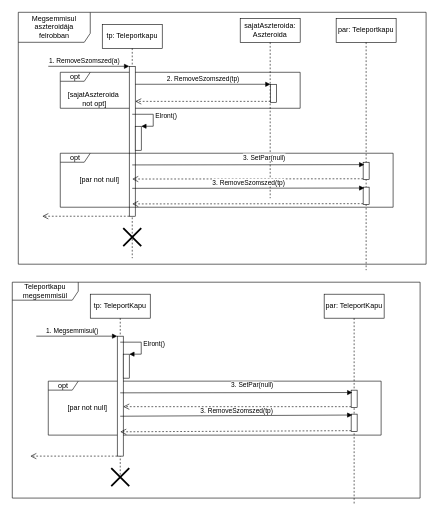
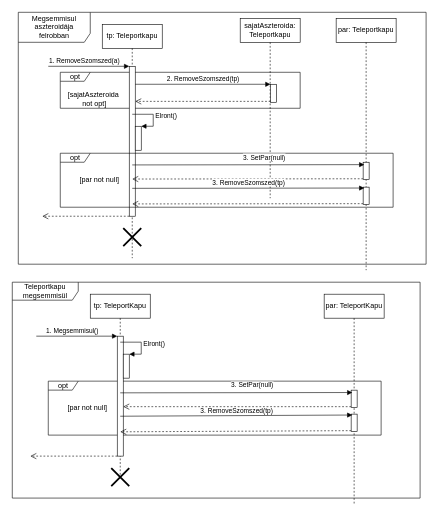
- <mxCell id="17" value="sajatAszteroida: Aszteroida" style="shape=umlLifeline;perimeter=lifelinePerimeter;whiteSpace=wrap;html=1;container=1;collapsible=0;recursiveResize=0;outlineConnect=0;" parent="1" vertex="1"><mxGeometry x="400" y="30" width="100" height="300" as="geometry" /></mxCell>
+ <mxCell id="17" value="sajatAszteroida: Teleportkapu" style="shape=umlLifeline;perimeter=lifelinePerimeter;whiteSpace=wrap;html=1;container=1;collapsible=0;recursiveResize=0;outlineConnect=0;" parent="1" vertex="1"><mxGeometry x="400" y="30" width="100" height="300" as="geometry" /></mxCell>
